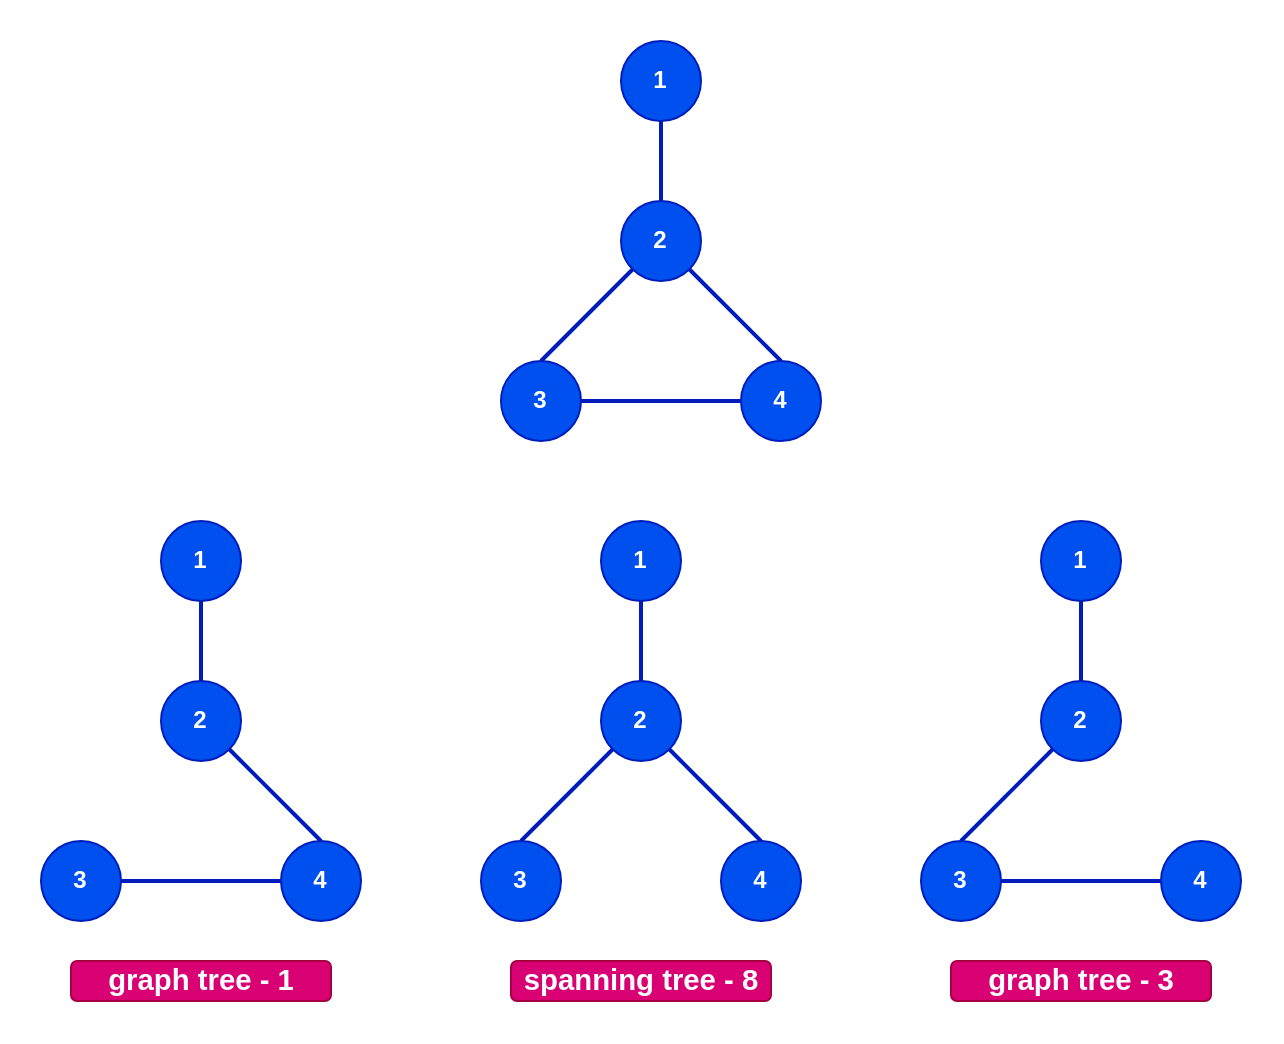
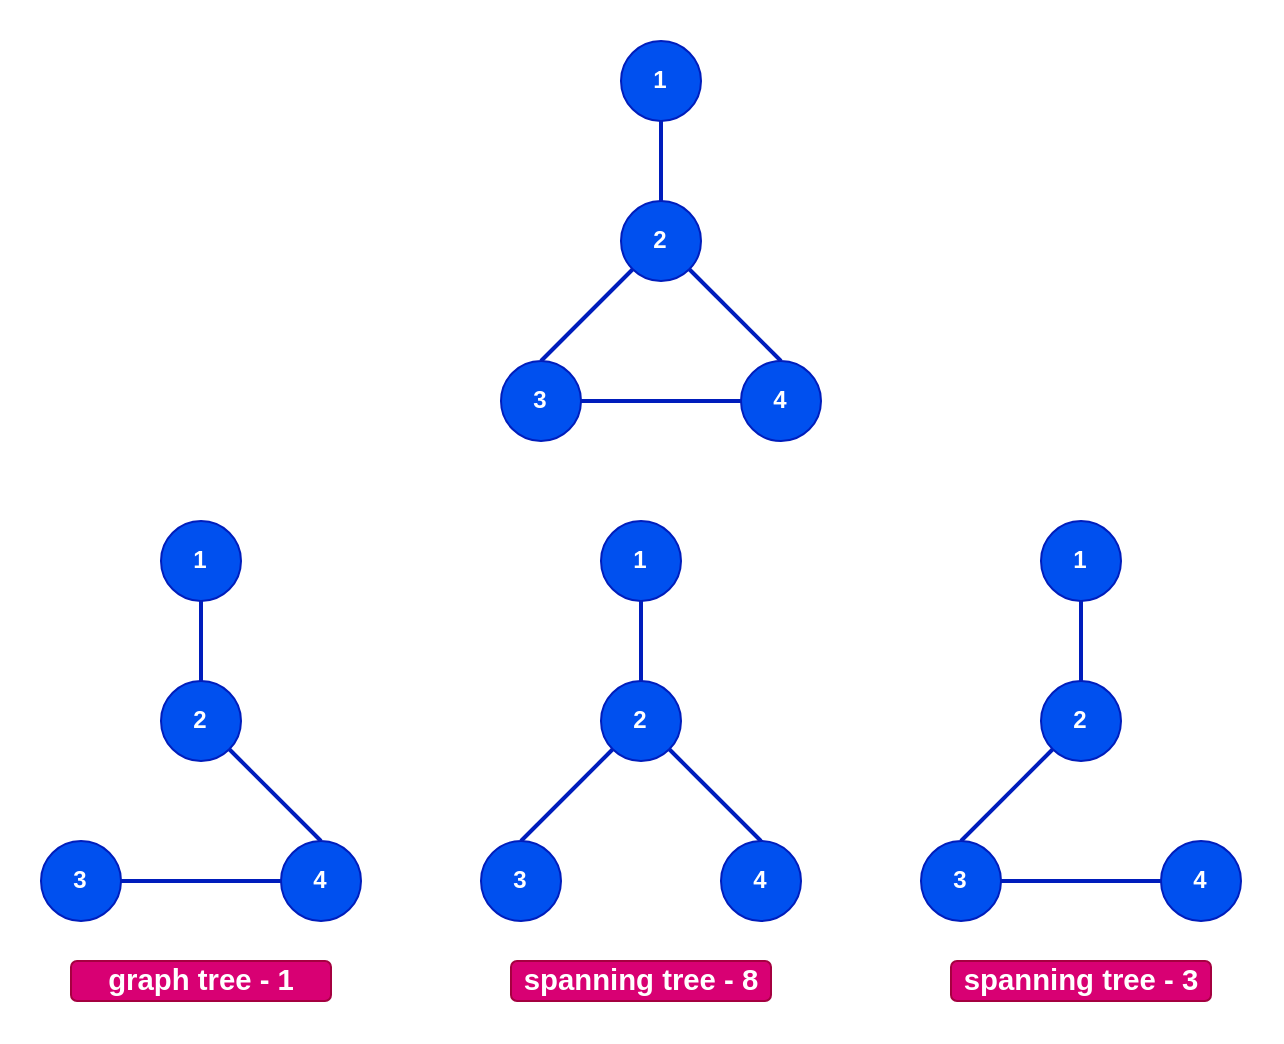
- <mxCell id="33" value="&lt;span&gt;&lt;span style=&quot;font-size: 11pt ; font-family: &amp;#34;arial&amp;#34; ; background-color: transparent ; font-style: normal ; font-variant: normal ; text-decoration: none ; vertical-align: baseline&quot; id=&quot;docs-internal-guid-60c91ade-7fff-c4dd-2ca3-1d98da3ce964&quot;&gt;graph tree - 3&lt;br&gt;&lt;/span&gt;&lt;/span&gt;" style="text;html=1;align=center;verticalAlign=middle;resizable=0;points=[];autosize=1;strokeColor=#A50040;fillColor=#d80073;fontColor=#FFFFFF;fontStyle=1;labelBorderColor=none;rounded=1;" vertex="1" parent="1"><mxGeometry x="475" y="480" width="130" height="20" as="geometry" /></mxCell>
+ <mxCell id="33" value="&lt;span&gt;&lt;span style=&quot;font-size: 11pt ; font-family: &amp;#34;arial&amp;#34; ; background-color: transparent ; font-style: normal ; font-variant: normal ; text-decoration: none ; vertical-align: baseline&quot; id=&quot;docs-internal-guid-60c91ade-7fff-c4dd-2ca3-1d98da3ce964&quot;&gt;spanning tree - 3&lt;br&gt;&lt;/span&gt;&lt;/span&gt;" style="text;html=1;align=center;verticalAlign=middle;resizable=0;points=[];autosize=1;strokeColor=#A50040;fillColor=#d80073;fontColor=#FFFFFF;fontStyle=1;labelBorderColor=none;rounded=1;" vertex="1" parent="1"><mxGeometry x="475" y="480" width="130" height="20" as="geometry" /></mxCell>
